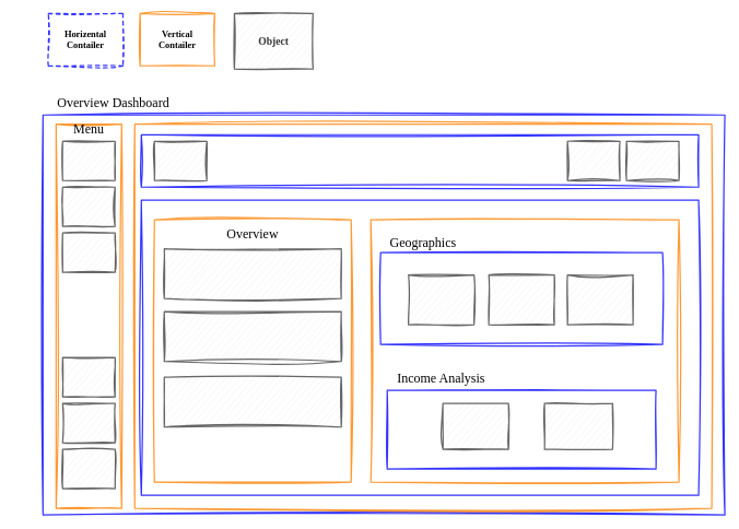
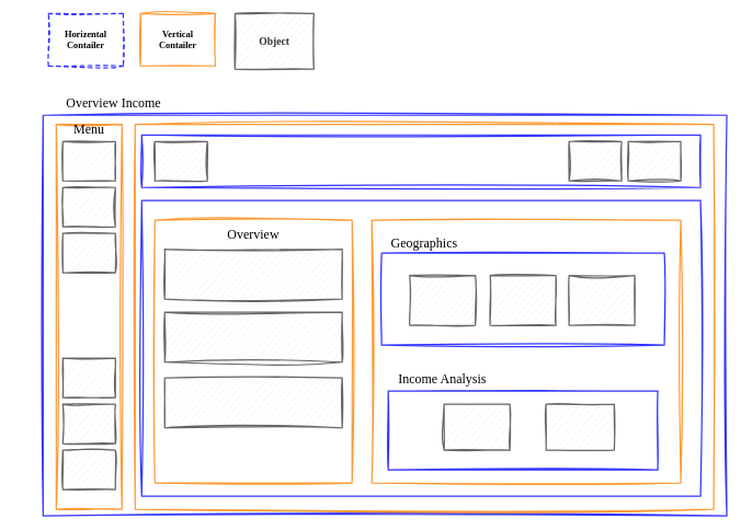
- <mxCell id="15" value="Overview Dashboard" style="text;html=1;strokeColor=none;fillColor=none;align=center;verticalAlign=middle;whiteSpace=wrap;rounded=0;fontSize=20;fontFamily=Architects Daughter;sketch=1;curveFitting=1;jiggle=2;" parent="1" vertex="1"><mxGeometry x="20" y="145" width="305" height="20" as="geometry" /></mxCell>
+ <mxCell id="15" value="Overview Income" style="text;html=1;strokeColor=none;fillColor=none;align=center;verticalAlign=middle;whiteSpace=wrap;rounded=0;fontSize=20;fontFamily=Architects Daughter;sketch=1;curveFitting=1;jiggle=2;" parent="1" vertex="1"><mxGeometry x="20" y="145" width="305" height="20" as="geometry" /></mxCell>
